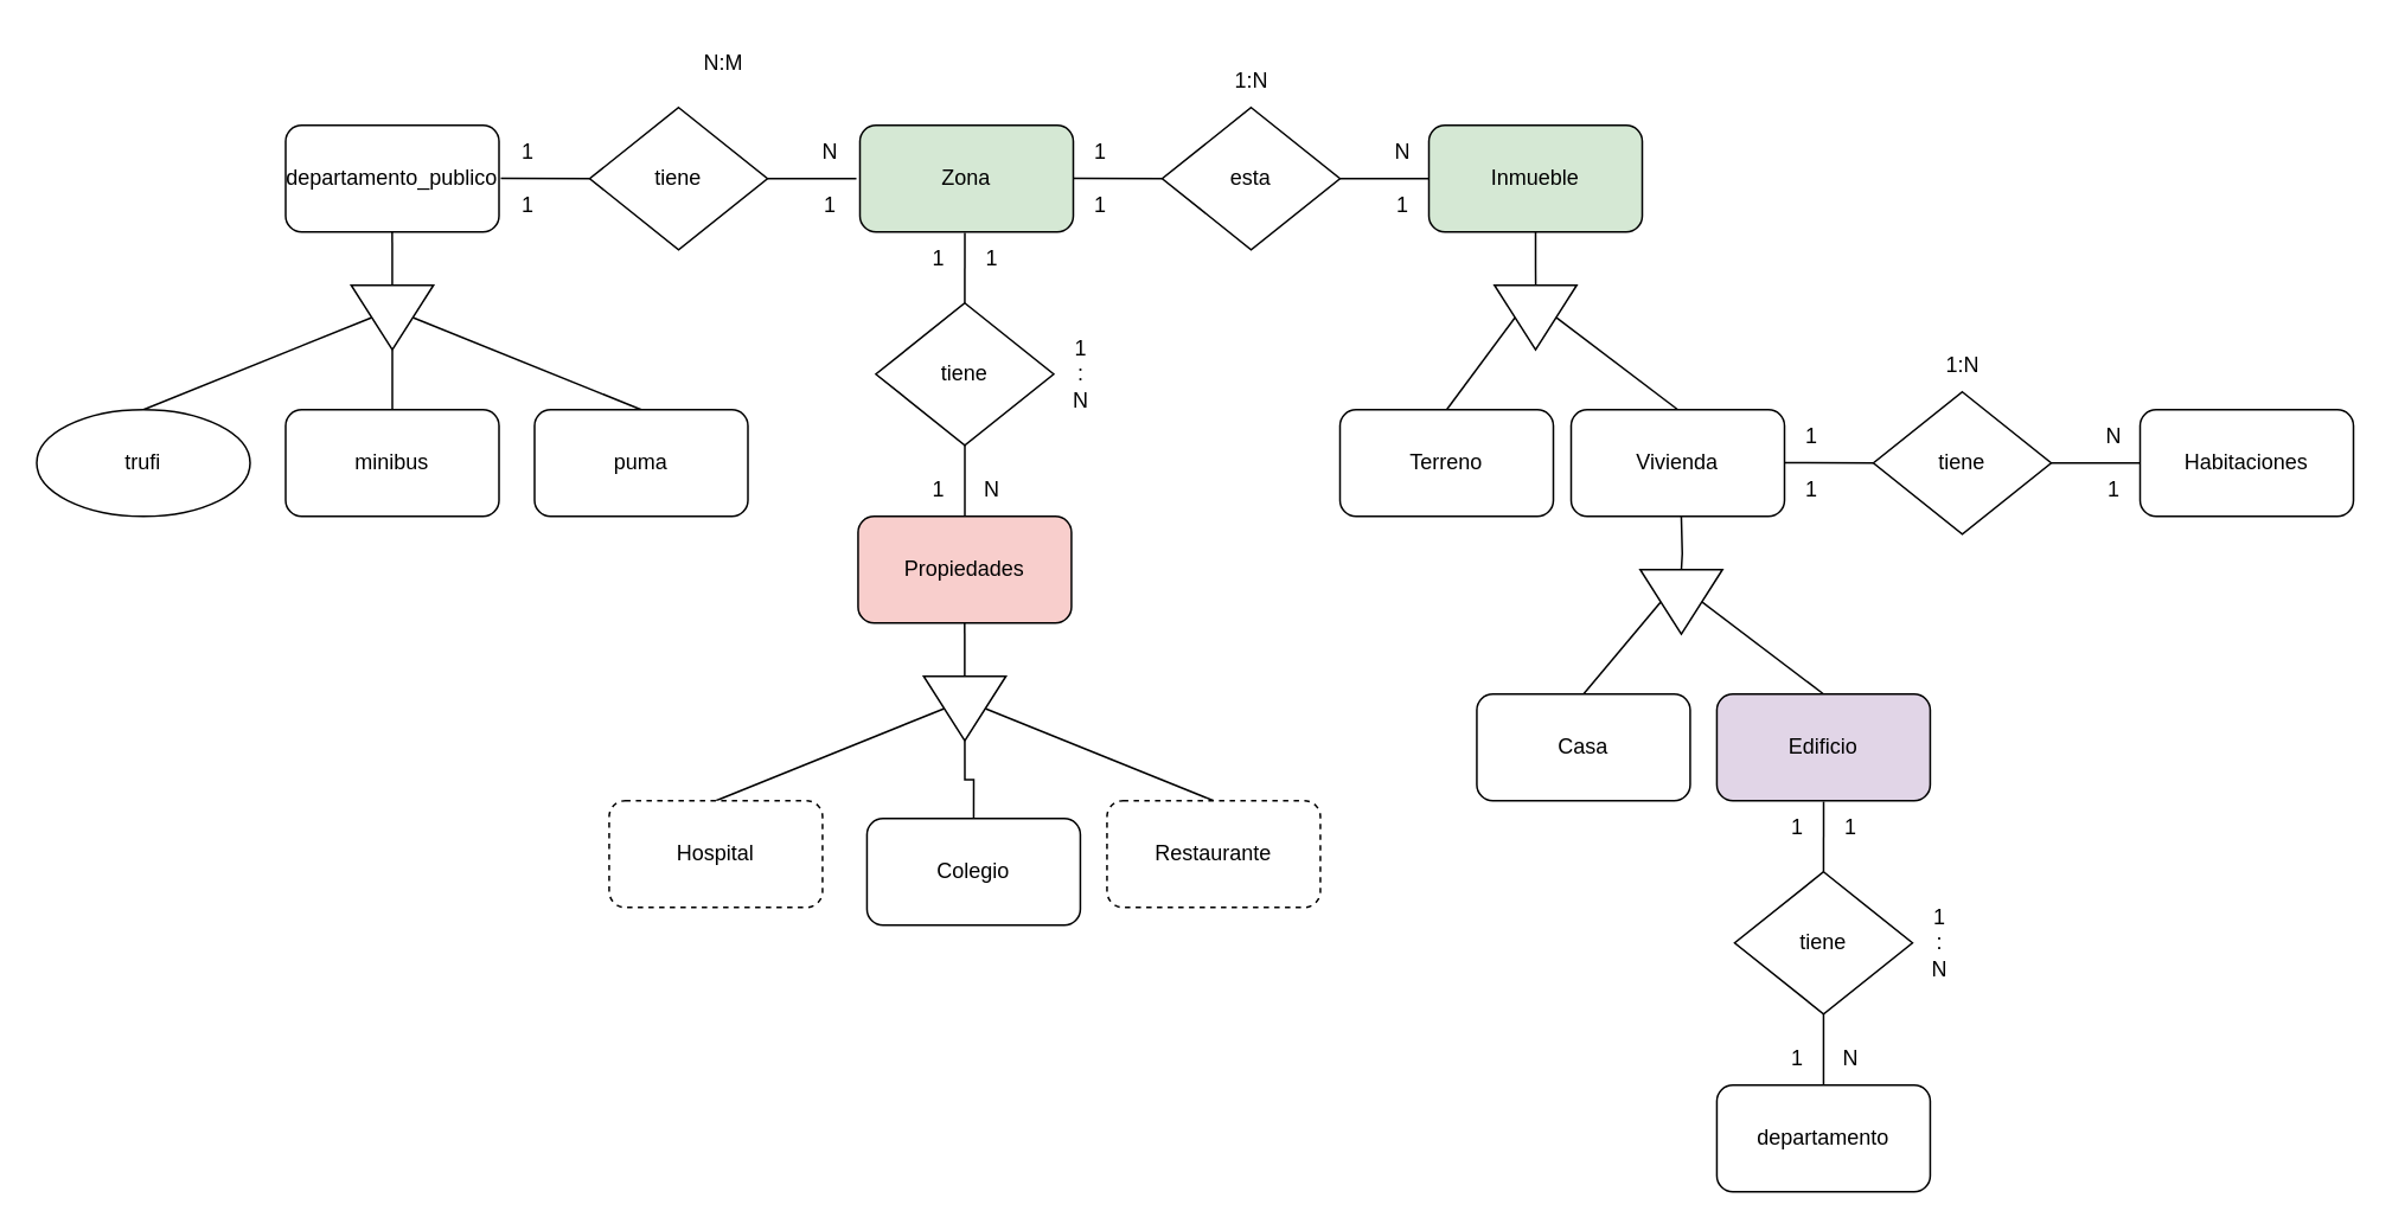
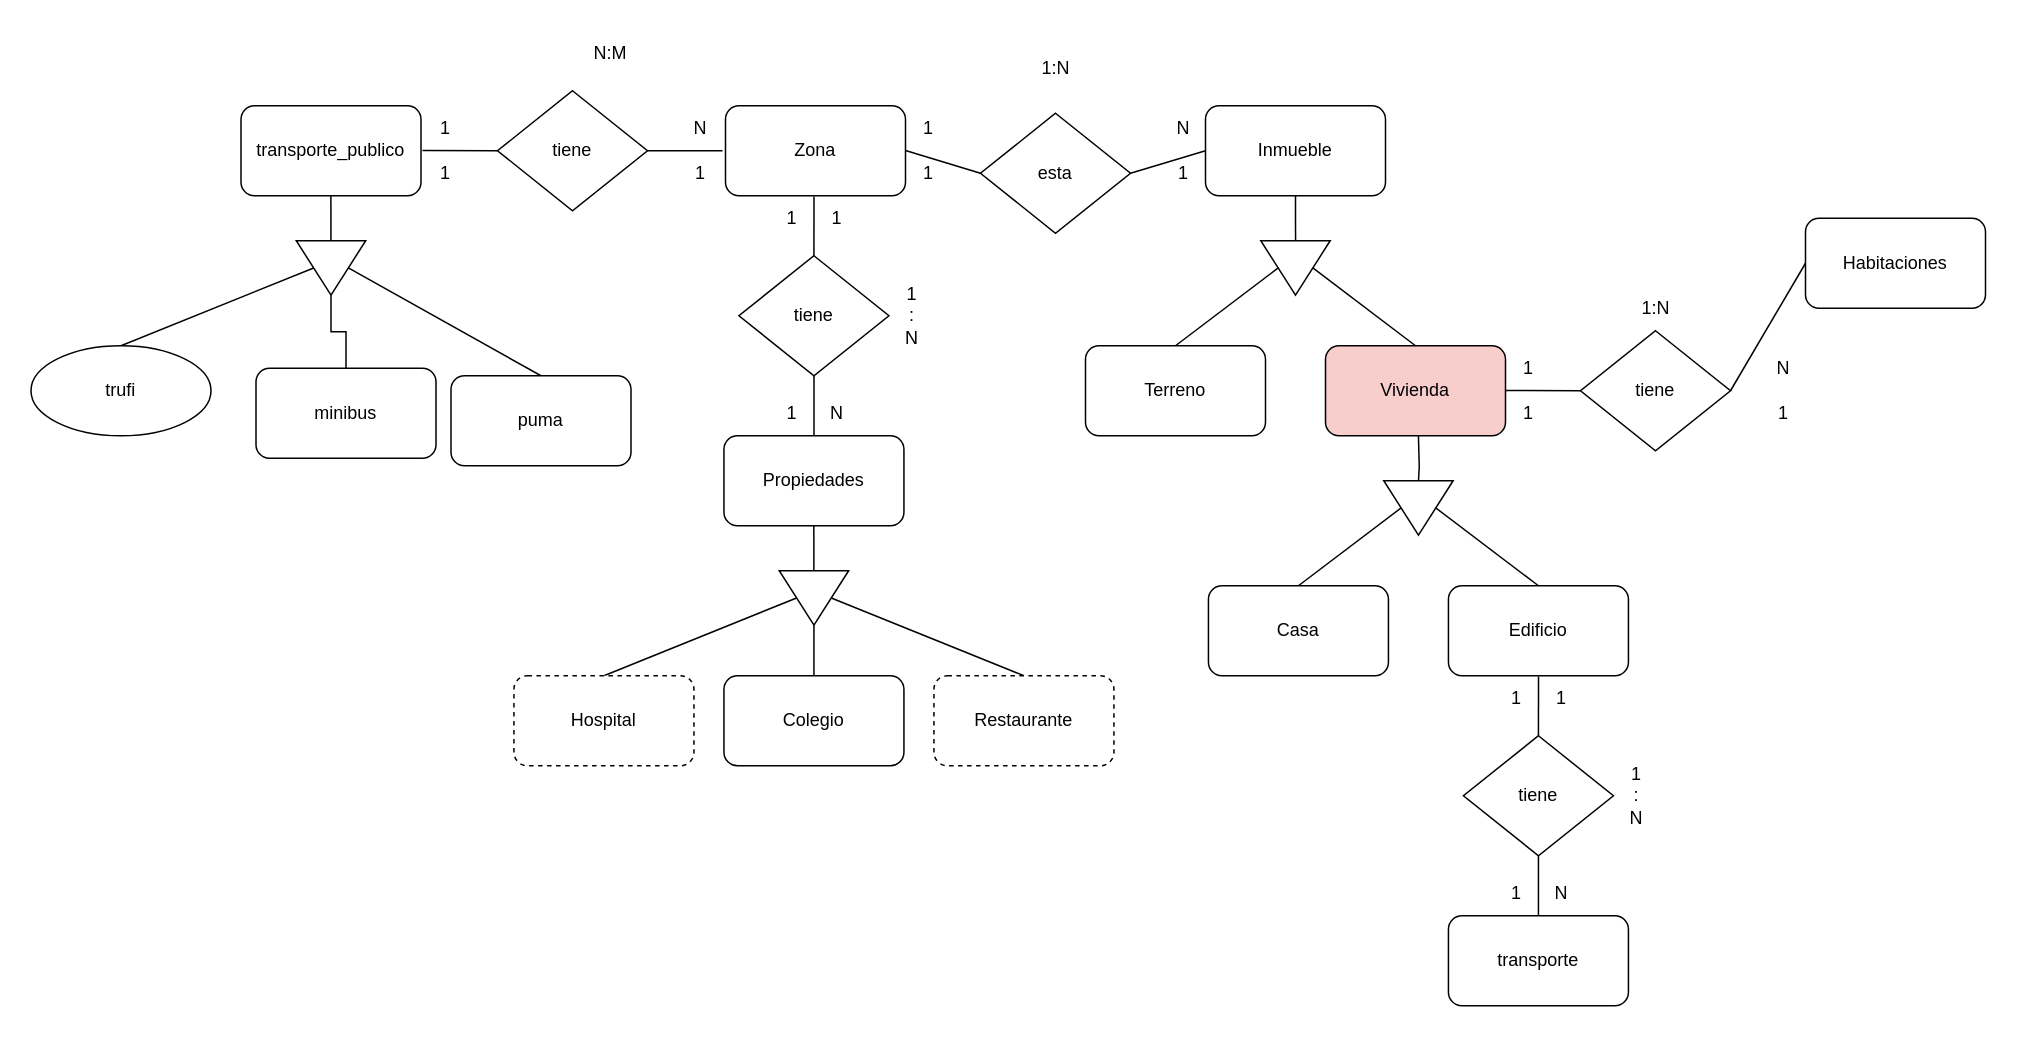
- <mxCell id="67" value="departamento_publico" style="rounded=1;whiteSpace=wrap;html=1;" vertex="1" parent="1"><mxGeometry x="160" y="70" width="120" height="60" as="geometry" /></mxCell>
+ <mxCell id="67" value="transporte_publico" style="rounded=1;whiteSpace=wrap;html=1;" vertex="1" parent="1"><mxGeometry x="160" y="70" width="120" height="60" as="geometry" /></mxCell>
- <mxCell id="41" value="Zona" style="rounded=1;whiteSpace=wrap;html=1;fillColor=#d5e8d4;" vertex="1" parent="1"><mxGeometry x="483" y="70" width="120" height="60" as="geometry" /></mxCell>
+ <mxCell id="41" value="Zona" style="rounded=1;whiteSpace=wrap;html=1;" vertex="1" parent="1"><mxGeometry x="483" y="70" width="120" height="60" as="geometry" /></mxCell>
- <mxCell id="33" value="esta" style="rhombus;whiteSpace=wrap;html=1;" vertex="1" parent="1"><mxGeometry x="653" y="60" width="100" height="80" as="geometry" /></mxCell>
+ <mxCell id="33" value="esta" style="rhombus;whiteSpace=wrap;html=1;" vertex="1" parent="1"><mxGeometry x="653" y="75" width="100" height="80" as="geometry" /></mxCell>
- <mxCell id="3" value="Inmueble" style="rounded=1;whiteSpace=wrap;html=1;fillColor=#d5e8d4;" vertex="1" parent="1"><mxGeometry x="803" y="70" width="120" height="60" as="geometry" /></mxCell>
+ <mxCell id="3" value="Inmueble" style="rounded=1;whiteSpace=wrap;html=1;" vertex="1" parent="1"><mxGeometry x="803" y="70" width="120" height="60" as="geometry" /></mxCell>
- <mxCell id="75" value="minibus" style="rounded=1;whiteSpace=wrap;html=1;" vertex="1" parent="1"><mxGeometry x="160" y="230" width="120" height="60" as="geometry" /></mxCell>
+ <mxCell id="75" value="minibus" style="rounded=1;whiteSpace=wrap;html=1;" vertex="1" parent="1"><mxGeometry x="170" y="245" width="120" height="60" as="geometry" /></mxCell>
- <mxCell id="74" value="puma" style="rounded=1;whiteSpace=wrap;html=1;" vertex="1" parent="1"><mxGeometry x="300" y="230" width="120" height="60" as="geometry" /></mxCell>
+ <mxCell id="74" value="puma" style="rounded=1;whiteSpace=wrap;html=1;" vertex="1" parent="1"><mxGeometry x="300" y="250" width="120" height="60" as="geometry" /></mxCell>
- <mxCell id="7" value="Terreno" style="rounded=1;whiteSpace=wrap;html=1;" vertex="1" parent="1"><mxGeometry x="753" y="230" width="120" height="60" as="geometry" /></mxCell>
+ <mxCell id="7" value="Terreno" style="rounded=1;whiteSpace=wrap;html=1;" vertex="1" parent="1"><mxGeometry x="723" y="230" width="120" height="60" as="geometry" /></mxCell>
- <mxCell id="8" value="Vivienda" style="rounded=1;whiteSpace=wrap;html=1;" vertex="1" parent="1"><mxGeometry x="883" y="230" width="120" height="60" as="geometry" /></mxCell>
+ <mxCell id="8" value="Vivienda" style="rounded=1;whiteSpace=wrap;html=1;fillColor=#f8cecc;" vertex="1" parent="1"><mxGeometry x="883" y="230" width="120" height="60" as="geometry" /></mxCell>
- <mxCell id="27" value="Habitaciones" style="rounded=1;whiteSpace=wrap;html=1;" vertex="1" parent="1"><mxGeometry x="1203" y="230" width="120" height="60" as="geometry" /></mxCell>
+ <mxCell id="27" value="Habitaciones" style="rounded=1;whiteSpace=wrap;html=1;" vertex="1" parent="1"><mxGeometry x="1203" y="145" width="120" height="60" as="geometry" /></mxCell>
- <mxCell id="42" value="Propiedades" style="rounded=1;whiteSpace=wrap;html=1;fillColor=#f8cecc;" vertex="1" parent="1"><mxGeometry x="481.96" y="290" width="120" height="60" as="geometry" /></mxCell>
+ <mxCell id="42" value="Propiedades" style="rounded=1;whiteSpace=wrap;html=1;" vertex="1" parent="1"><mxGeometry x="481.96" y="290" width="120" height="60" as="geometry" /></mxCell>
- <mxCell id="13" value="Casa" style="rounded=1;whiteSpace=wrap;html=1;" vertex="1" parent="1"><mxGeometry x="829.96" y="390" width="120" height="60" as="geometry" /></mxCell>
+ <mxCell id="13" value="Casa" style="rounded=1;whiteSpace=wrap;html=1;" vertex="1" parent="1"><mxGeometry x="804.96" y="390" width="120" height="60" as="geometry" /></mxCell>
- <mxCell id="14" value="Edificio" style="rounded=1;whiteSpace=wrap;html=1;fillColor=#e1d5e7;" vertex="1" parent="1"><mxGeometry x="964.96" y="390" width="120" height="60" as="geometry" /></mxCell>
+ <mxCell id="14" value="Edificio" style="rounded=1;whiteSpace=wrap;html=1;" vertex="1" parent="1"><mxGeometry x="964.96" y="390" width="120" height="60" as="geometry" /></mxCell>
- <mxCell id="50" value="Colegio" style="rounded=1;whiteSpace=wrap;html=1;" vertex="1" parent="1"><mxGeometry x="486.96" y="460" width="120" height="60" as="geometry" /></mxCell>
+ <mxCell id="50" value="Colegio" style="rounded=1;whiteSpace=wrap;html=1;" vertex="1" parent="1"><mxGeometry x="481.96" y="450" width="120" height="60" as="geometry" /></mxCell>
- <mxCell id="18" value="departamento" style="rounded=1;whiteSpace=wrap;html=1;" vertex="1" parent="1"><mxGeometry x="964.96" y="610" width="120" height="60" as="geometry" /></mxCell>
+ <mxCell id="18" value="transporte" style="rounded=1;whiteSpace=wrap;html=1;" vertex="1" parent="1"><mxGeometry x="964.96" y="610" width="120" height="60" as="geometry" /></mxCell>
